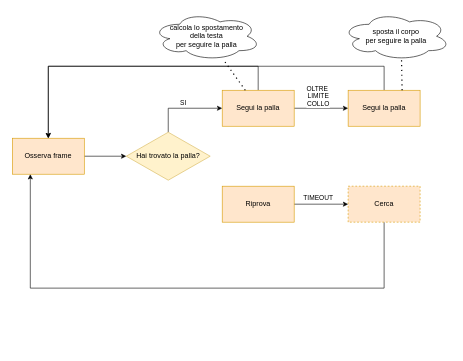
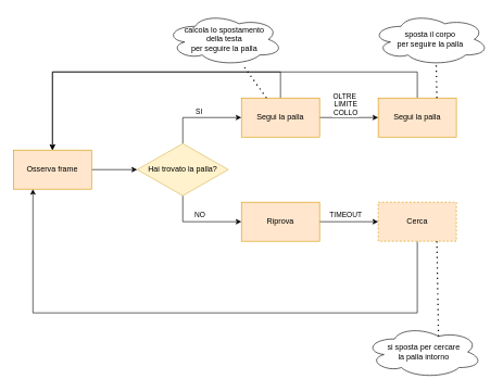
+ <mxCell id="6" style="edgeStyle=orthogonalEdgeStyle;rounded=0;orthogonalLoop=1;jettySize=auto;html=1;exitX=0.5;exitY=1;exitDx=0;exitDy=0;entryX=0;entryY=0.5;entryDx=0;entryDy=0;" edge="1" parent="1" source="8" target="13"><mxGeometry relative="1" as="geometry" /></mxCell>
+ <mxCell id="7" value="NO" style="edgeLabel;html=1;align=center;verticalAlign=middle;resizable=0;points=[];" vertex="1" connectable="0" parent="6"><mxGeometry x="-0.554" y="25" relative="1" as="geometry"><mxPoint as="offset" /></mxGeometry></mxCell>
+ <mxCell id="19" value="" style="endArrow=none;dashed=1;html=1;dashPattern=1 3;strokeWidth=2;exitX=0.625;exitY=0.2;exitDx=0;exitDy=0;exitPerimeter=0;entryX=0.75;entryY=1;entryDx=0;entryDy=0;" edge="1" parent="1" source="18" target="15"><mxGeometry width="50" height="50" relative="1" as="geometry"><mxPoint x="300" y="520" as="sourcePoint" /><mxPoint x="350" y="470" as="targetPoint" /></mxGeometry></mxCell>
+ <mxCell id="18" value="si sposta per cercare&lt;br&gt;la palla intorno" style="ellipse;shape=cloud;whiteSpace=wrap;html=1;" vertex="1" parent="1"><mxGeometry x="560" y="500" width="180" height="80" as="geometry" /></mxCell>
